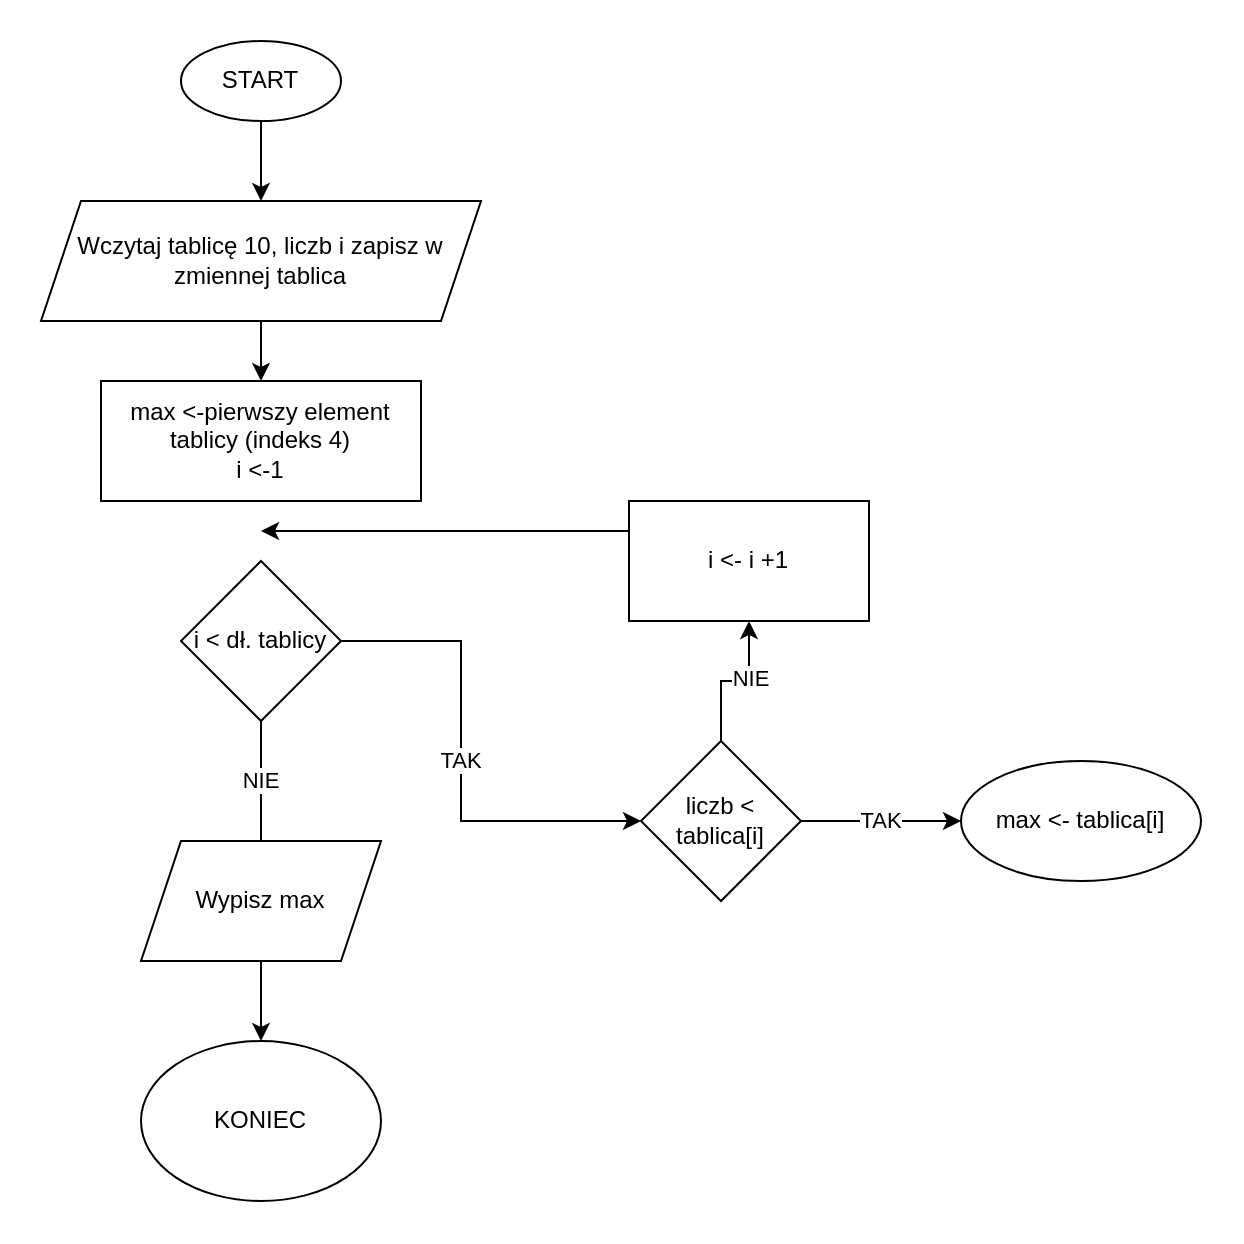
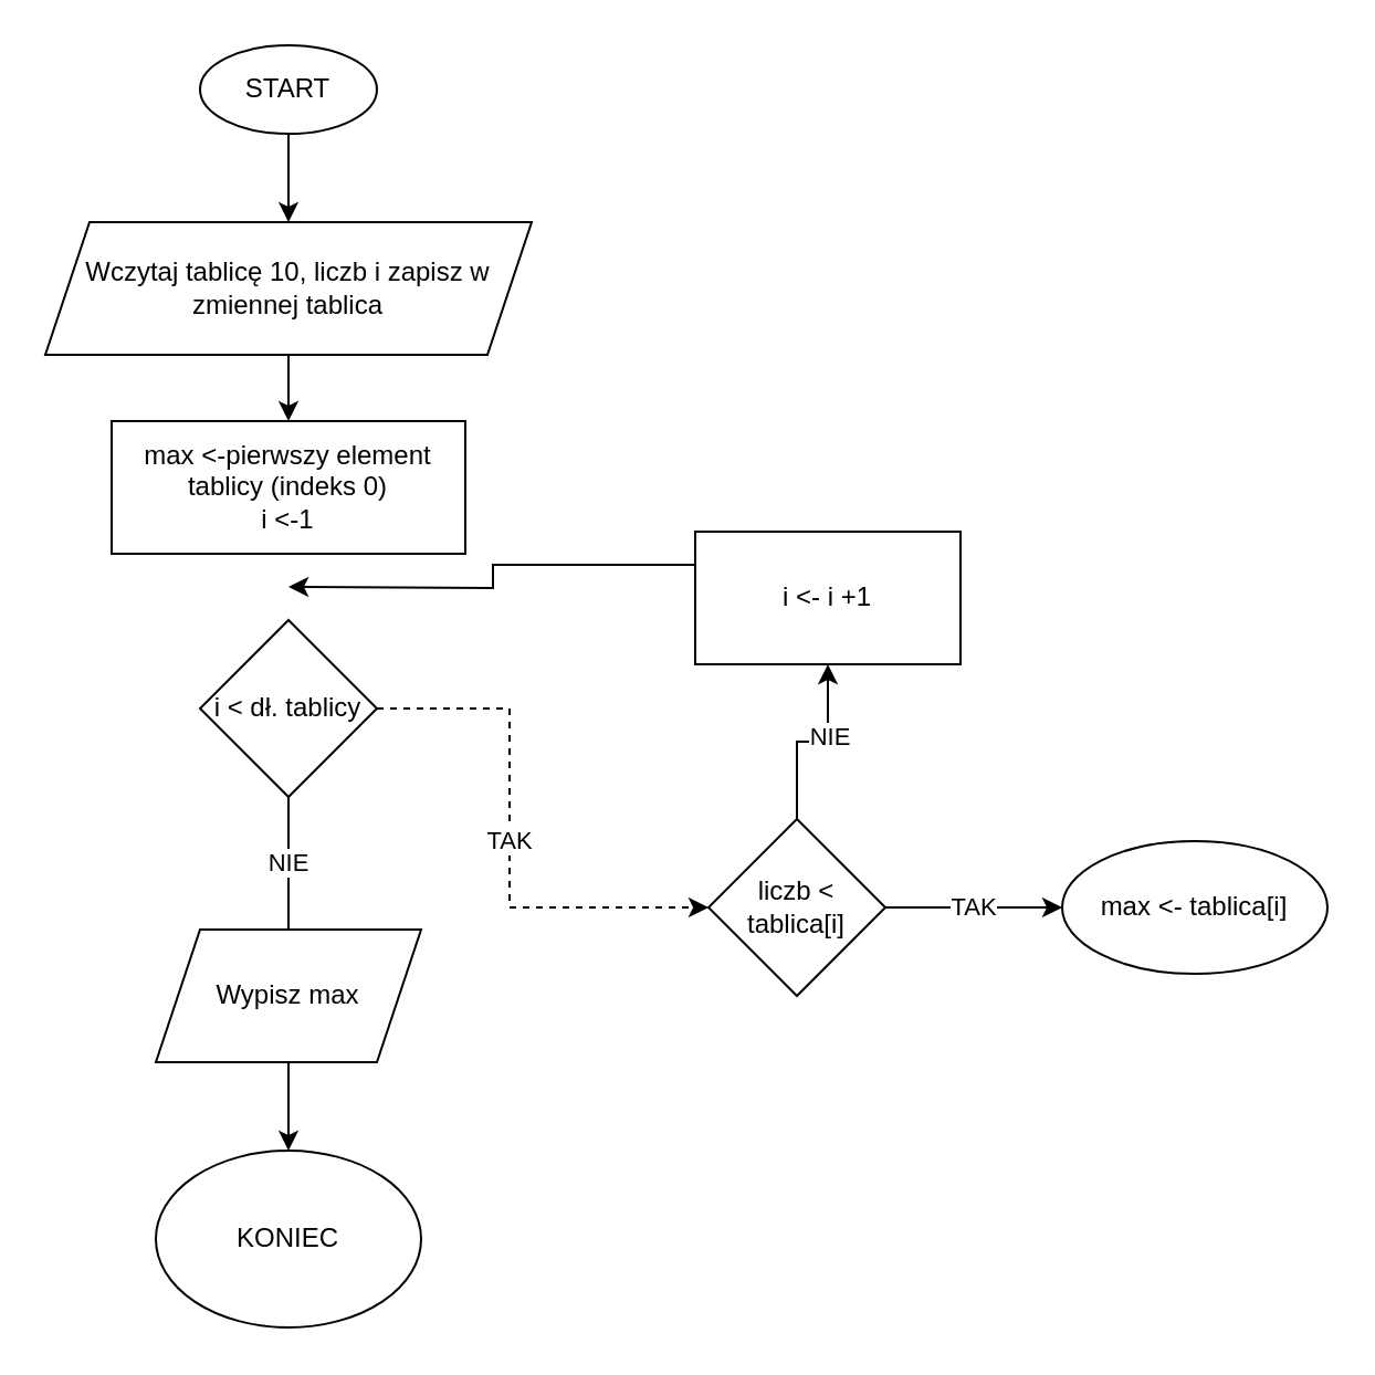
- <mxCell id="6" value="max &amp;lt;-pierwszy element tablicy (indeks 4)&lt;br&gt;i &amp;lt;-1" style="rounded=0;whiteSpace=wrap;html=1;" vertex="1" parent="1"><mxGeometry x="50" y="190" width="160" height="60" as="geometry" /></mxCell>
+ <mxCell id="6" value="max &amp;lt;-pierwszy element tablicy (indeks 0)&lt;br&gt;i &amp;lt;-1" style="rounded=0;whiteSpace=wrap;html=1;" vertex="1" parent="1"><mxGeometry x="50" y="190" width="160" height="60" as="geometry" /></mxCell>
- <mxCell id="19" value="i &amp;lt;- i +1" style="rounded=0;whiteSpace=wrap;html=1;" vertex="1" parent="1"><mxGeometry x="314" y="250" width="120" height="60" as="geometry" /></mxCell>
+ <mxCell id="19" value="i &amp;lt;- i +1" style="rounded=0;whiteSpace=wrap;html=1;" vertex="1" parent="1"><mxGeometry x="314" y="240" width="120" height="60" as="geometry" /></mxCell>
- <mxCell id="8" value="TAK" style="edgeStyle=orthogonalEdgeStyle;rounded=0;orthogonalLoop=1;jettySize=auto;html=1;" edge="1" parent="1" source="9" target="16"><mxGeometry relative="1" as="geometry"><Array as="points"><mxPoint x="230" y="320" /><mxPoint x="230" y="410" /></Array></mxGeometry></mxCell>
+ <mxCell id="8" value="TAK" style="edgeStyle=orthogonalEdgeStyle;rounded=0;orthogonalLoop=1;jettySize=auto;html=1;dashed=1;" edge="1" parent="1" source="9" target="16"><mxGeometry relative="1" as="geometry"><Array as="points"><mxPoint x="230" y="320" /><mxPoint x="230" y="410" /></Array></mxGeometry></mxCell>
